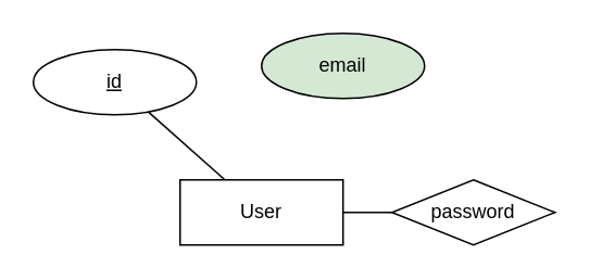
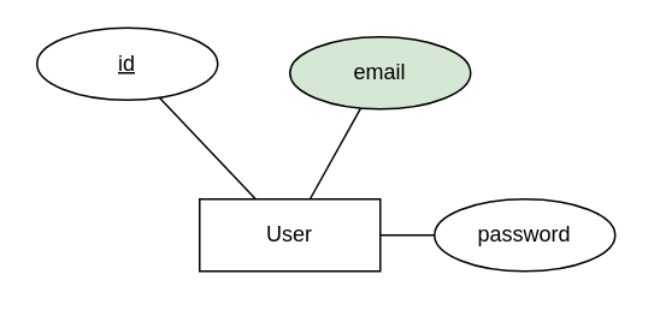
- <mxCell id="7" value="id" style="ellipse;whiteSpace=wrap;html=1;align=center;fontStyle=4;" vertex="1" parent="1"><mxGeometry x="20" y="30" width="100" height="40" as="geometry" /></mxCell>
+ <mxCell id="7" value="id" style="ellipse;whiteSpace=wrap;html=1;align=center;fontStyle=4;" vertex="1" parent="1"><mxGeometry x="20" y="15" width="100" height="40" as="geometry" /></mxCell>
+ <mxCell id="2" value="" style="edgeStyle=none;html=1;endArrow=none;endFill=0;" edge="1" parent="1" source="5" target="6"><mxGeometry relative="1" as="geometry" /></mxCell>
- <mxCell id="8" value="password" style="rhombus;whiteSpace=wrap;html=1;align=center;" vertex="1" parent="1"><mxGeometry x="240" y="110" width="100" height="40" as="geometry" /></mxCell>
+ <mxCell id="8" value="password" style="ellipse;whiteSpace=wrap;html=1;align=center;" vertex="1" parent="1"><mxGeometry x="240" y="110" width="100" height="40" as="geometry" /></mxCell>
